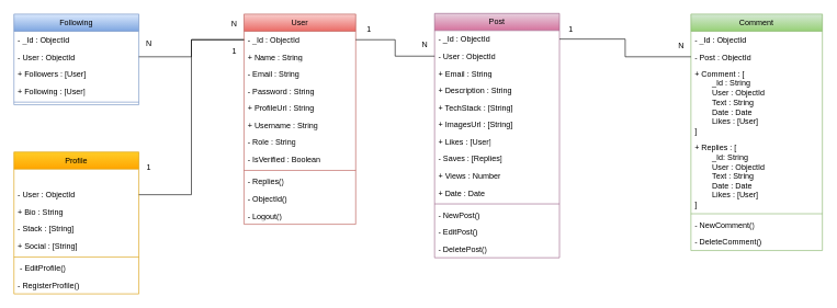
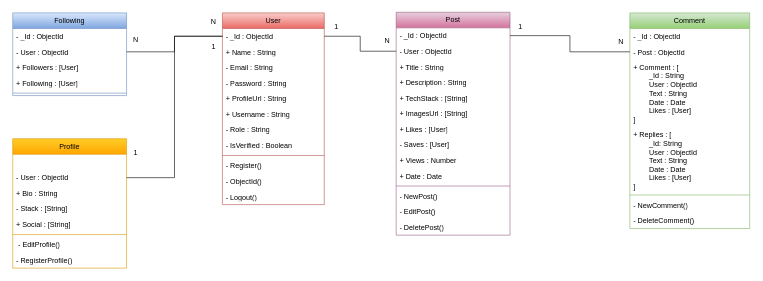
- <mxCell id="26" value="+ Email : String" style="text;strokeColor=none;fillColor=none;align=left;verticalAlign=top;spacingLeft=4;spacingRight=4;overflow=hidden;rotatable=0;points=[[0,0.5],[1,0.5]];portConstraint=eastwest;whiteSpace=wrap;html=1;" vertex="1" parent="23"><mxGeometry y="78" width="190" height="26" as="geometry" /></mxCell>
+ <mxCell id="26" value="+ Title : String" style="text;strokeColor=none;fillColor=none;align=left;verticalAlign=top;spacingLeft=4;spacingRight=4;overflow=hidden;rotatable=0;points=[[0,0.5],[1,0.5]];portConstraint=eastwest;whiteSpace=wrap;html=1;" vertex="1" parent="23"><mxGeometry y="78" width="190" height="26" as="geometry" /></mxCell>
- <mxCell id="31" value="- Saves : [Replies]" style="text;strokeColor=none;fillColor=none;align=left;verticalAlign=top;spacingLeft=4;spacingRight=4;overflow=hidden;rotatable=0;points=[[0,0.5],[1,0.5]];portConstraint=eastwest;whiteSpace=wrap;html=1;" vertex="1" parent="23"><mxGeometry y="208" width="190" height="26" as="geometry" /></mxCell>
+ <mxCell id="31" value="- Saves : [User]" style="text;strokeColor=none;fillColor=none;align=left;verticalAlign=top;spacingLeft=4;spacingRight=4;overflow=hidden;rotatable=0;points=[[0,0.5],[1,0.5]];portConstraint=eastwest;whiteSpace=wrap;html=1;" vertex="1" parent="23"><mxGeometry y="208" width="190" height="26" as="geometry" /></mxCell>
- <mxCell id="12" value="- Replies()" style="text;strokeColor=none;fillColor=none;align=left;verticalAlign=top;spacingLeft=4;spacingRight=4;overflow=hidden;rotatable=0;points=[[0,0.5],[1,0.5]];portConstraint=eastwest;whiteSpace=wrap;html=1;perimeterSpacing=0;glass=0;rounded=0;" parent="2" vertex="1"><mxGeometry y="242" width="170" height="26" as="geometry" /></mxCell>
+ <mxCell id="12" value="- Register()" style="text;strokeColor=none;fillColor=none;align=left;verticalAlign=top;spacingLeft=4;spacingRight=4;overflow=hidden;rotatable=0;points=[[0,0.5],[1,0.5]];portConstraint=eastwest;whiteSpace=wrap;html=1;perimeterSpacing=0;glass=0;rounded=0;" parent="2" vertex="1"><mxGeometry y="242" width="170" height="26" as="geometry" /></mxCell>
